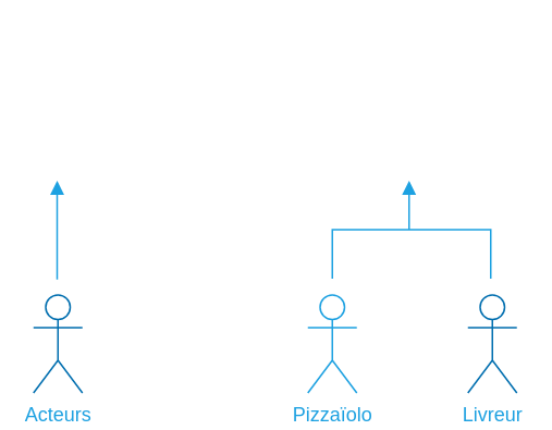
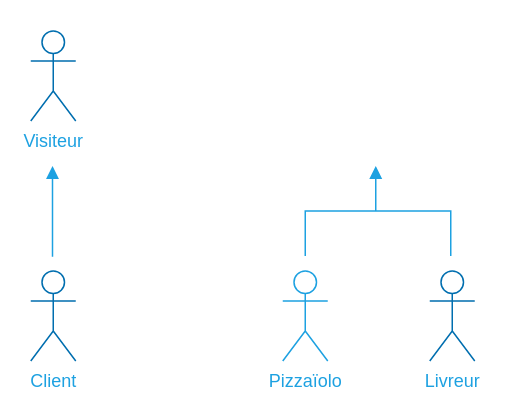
+ <mxCell id="9" value="&lt;font color=&quot;#1da1e1&quot;&gt;Visiteur&lt;/font&gt;" style="shape=umlActor;verticalLabelPosition=bottom;verticalAlign=top;html=1;strokeColor=#006EAF;fontColor=#ffffff;fillColor=none;" parent="6" vertex="1"><mxGeometry x="20" y="20" width="30" height="60" as="geometry" /></mxCell>
- <mxCell id="2" value="&lt;font color=&quot;#1da1e1&quot;&gt;Acteurs&lt;/font&gt;" style="shape=umlActor;verticalLabelPosition=bottom;verticalAlign=top;html=1;strokeColor=#006EAF;fontColor=#ffffff;fillColor=none;" vertex="1" parent="1"><mxGeometry x="20" y="180" width="30" height="60" as="geometry" /></mxCell>
+ <mxCell id="2" value="&lt;font color=&quot;#1da1e1&quot;&gt;Client&lt;/font&gt;" style="shape=umlActor;verticalLabelPosition=bottom;verticalAlign=top;html=1;strokeColor=#006EAF;fontColor=#ffffff;fillColor=none;" vertex="1" parent="1"><mxGeometry x="20" y="180" width="30" height="60" as="geometry" /></mxCell>
